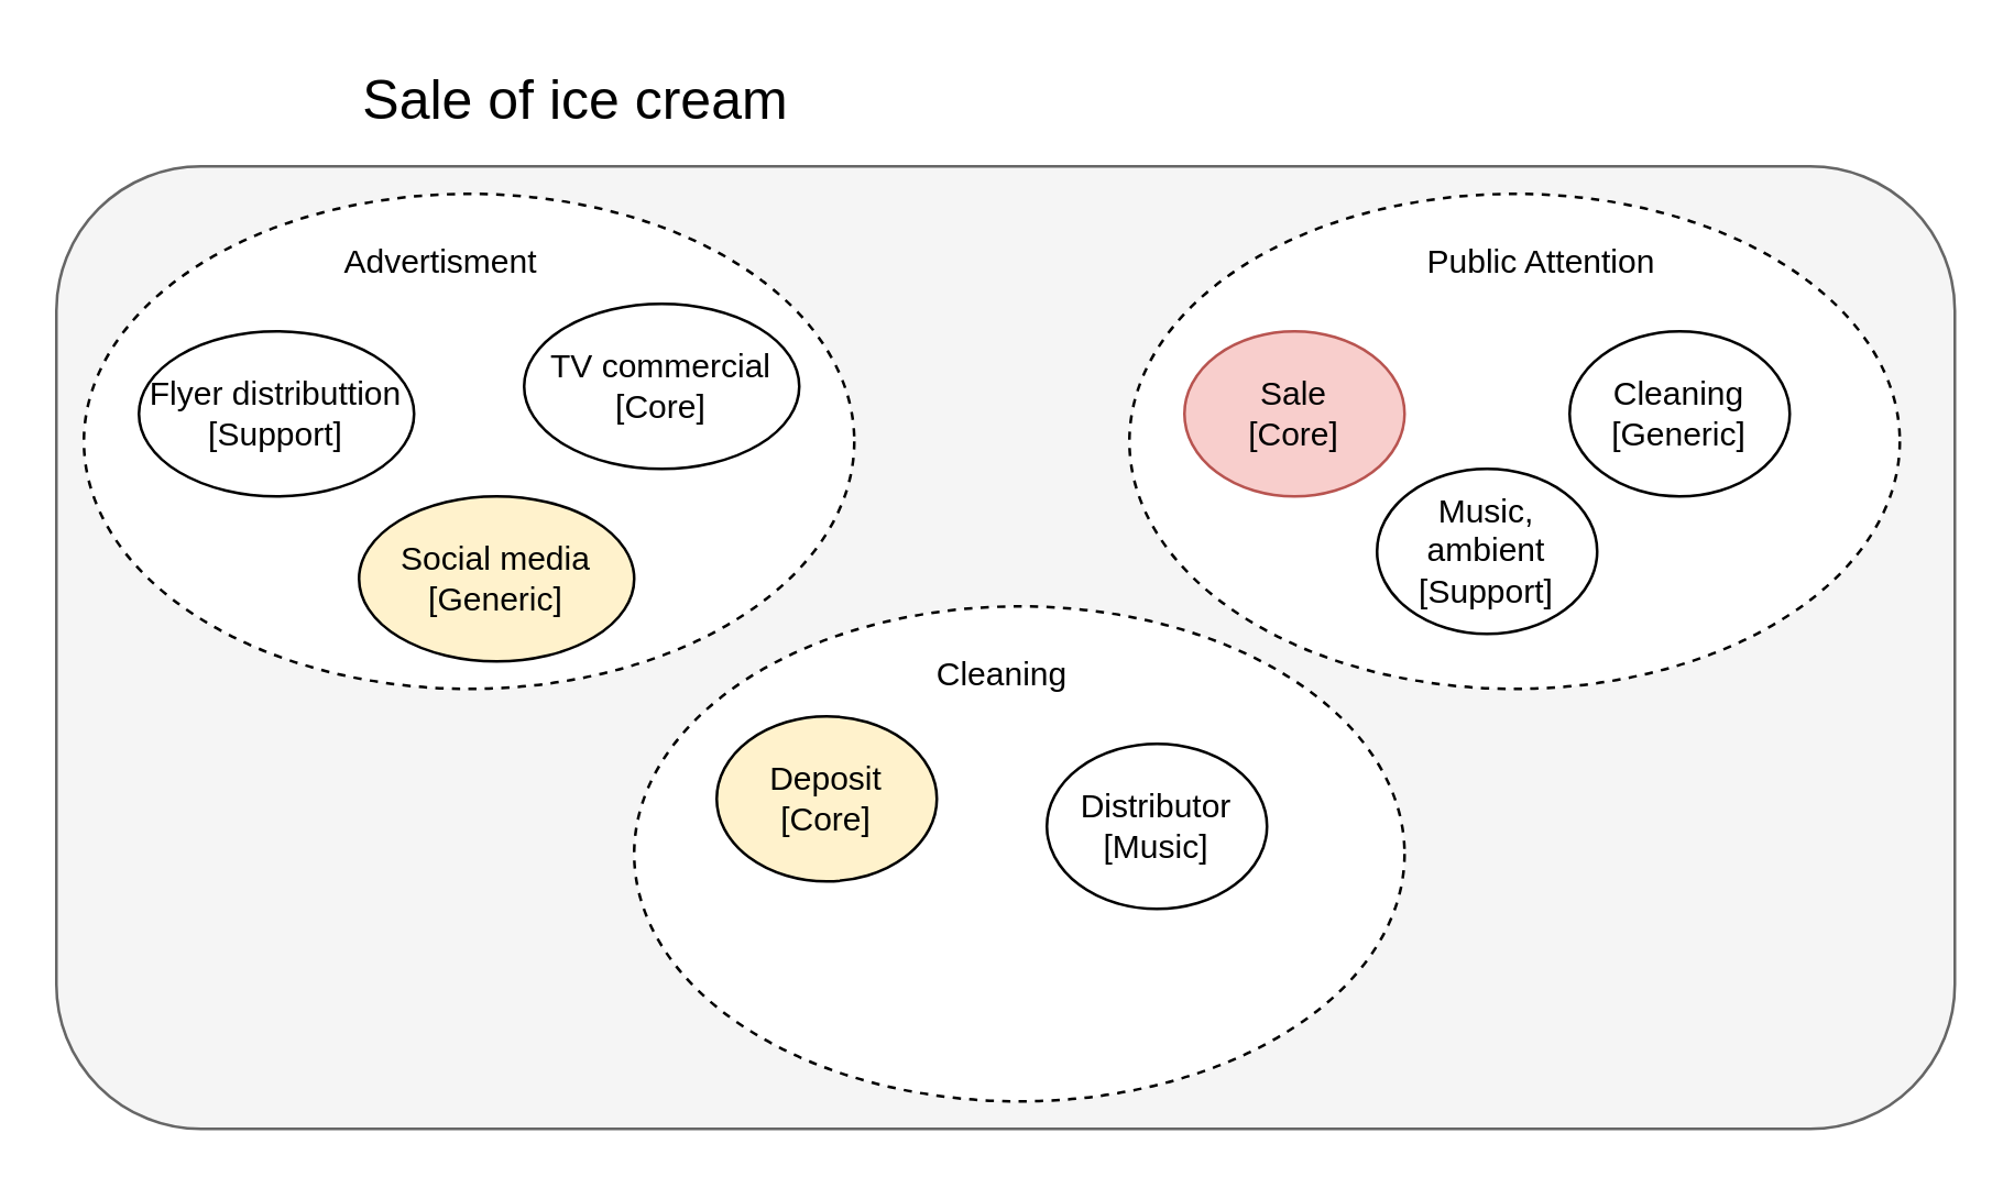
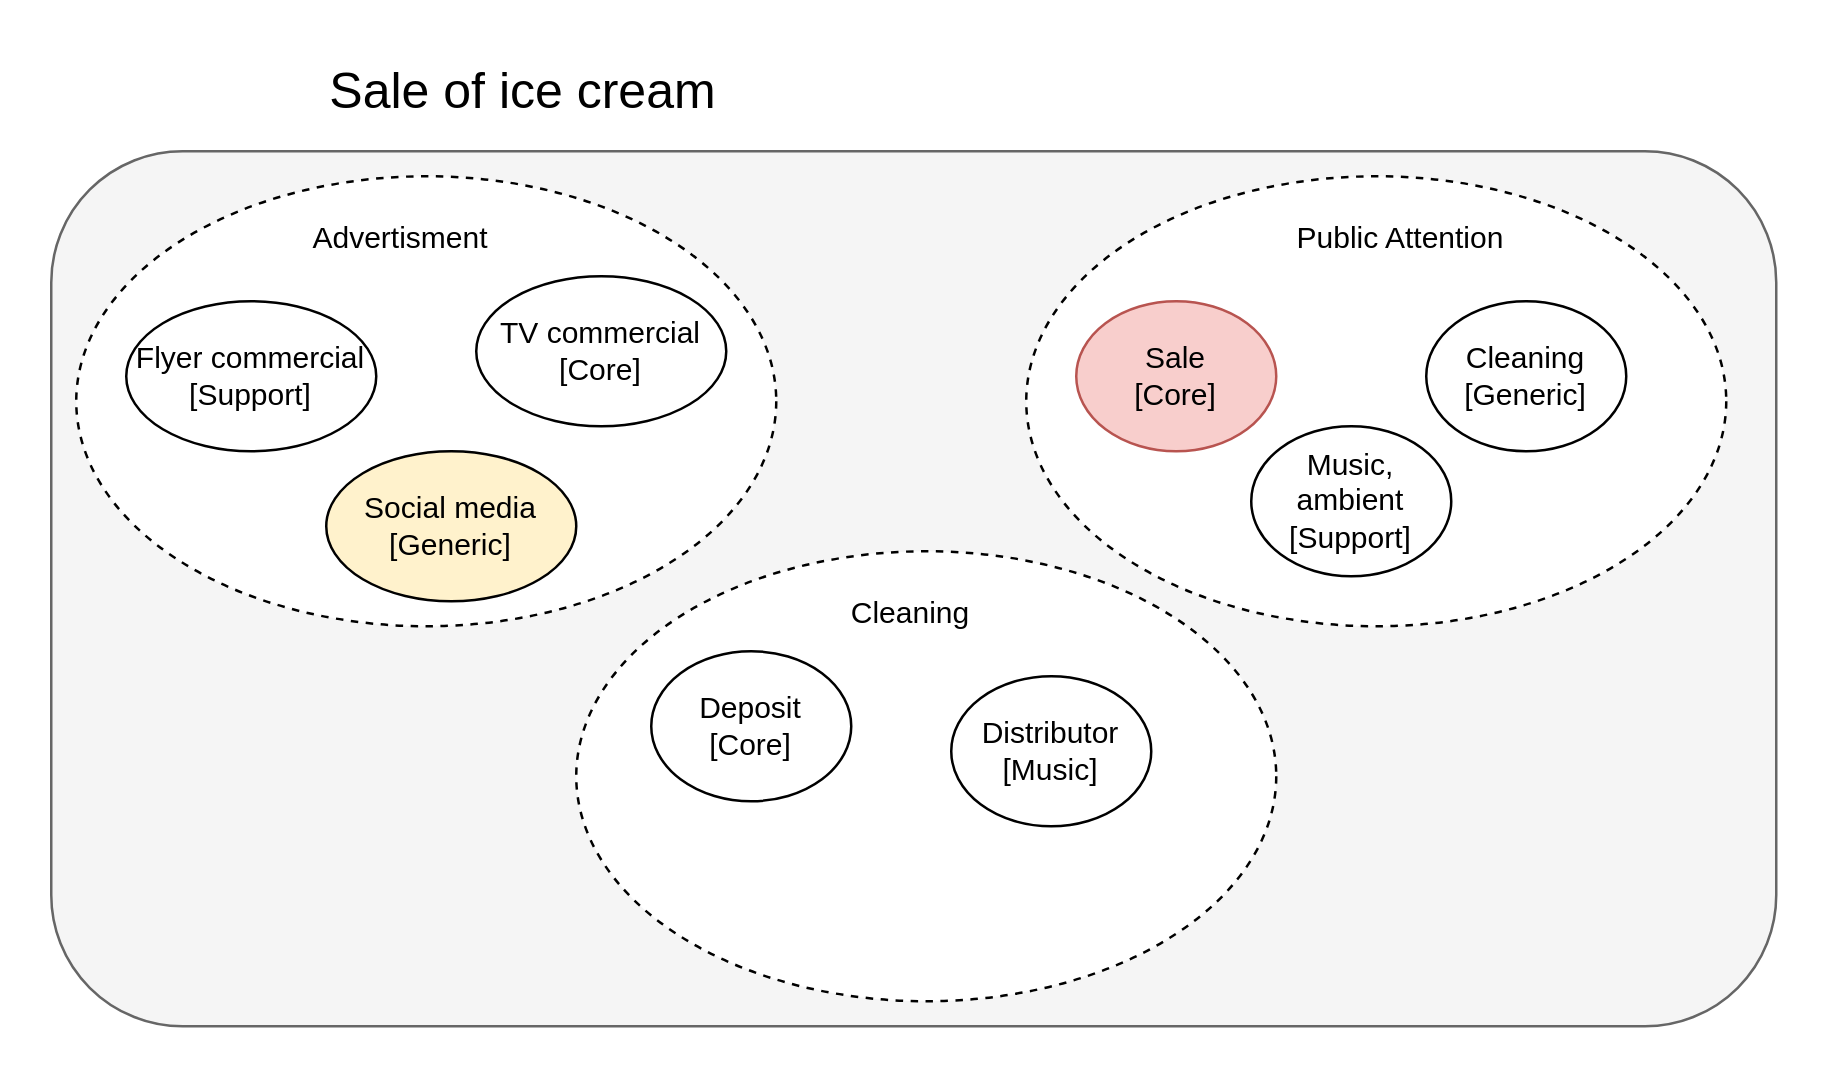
- <mxCell id="10" value="Flyer distributtion&lt;br&gt;[Support]" style="ellipse;whiteSpace=wrap;html=1;fontSize=12;" parent="1" vertex="1"><mxGeometry x="50" y="120" width="100" height="60" as="geometry" /></mxCell>
+ <mxCell id="10" value="Flyer commercial&lt;br&gt;[Support]" style="ellipse;whiteSpace=wrap;html=1;fontSize=12;" parent="1" vertex="1"><mxGeometry x="50" y="120" width="100" height="60" as="geometry" /></mxCell>
- <mxCell id="14" value="Deposit&lt;br&gt;[Core]" style="ellipse;whiteSpace=wrap;html=1;fontSize=12;fillColor=#fff2cc;" parent="1" vertex="1"><mxGeometry x="260" y="260" width="80" height="60" as="geometry" /></mxCell>
+ <mxCell id="14" value="Deposit&lt;br&gt;[Core]" style="ellipse;whiteSpace=wrap;html=1;fontSize=12;" parent="1" vertex="1"><mxGeometry x="260" y="260" width="80" height="60" as="geometry" /></mxCell>
